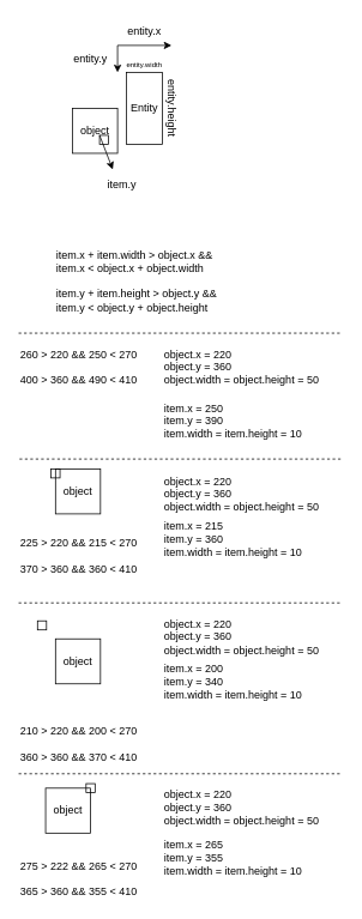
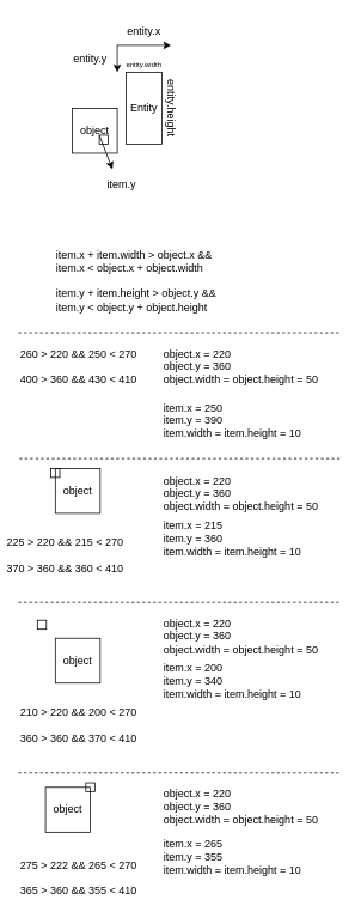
- <mxCell id="18" value="260 &amp;gt; 220 &amp;amp;&amp;amp; 250 &amp;lt; 270&lt;br&gt;&lt;br&gt;400 &amp;gt; 360 &amp;amp;&amp;amp; 490 &amp;lt; 410" style="text;html=1;strokeColor=none;fillColor=none;align=left;verticalAlign=top;whiteSpace=wrap;rounded=0;" vertex="1" parent="1"><mxGeometry x="20" y="380" width="160" height="60" as="geometry" /></mxCell>
+ <mxCell id="18" value="260 &amp;gt; 220 &amp;amp;&amp;amp; 250 &amp;lt; 270&lt;br&gt;&lt;br&gt;400 &amp;gt; 360 &amp;amp;&amp;amp; 430 &amp;lt; 410" style="text;html=1;strokeColor=none;fillColor=none;align=left;verticalAlign=top;whiteSpace=wrap;rounded=0;" vertex="1" parent="1"><mxGeometry x="20" y="380" width="160" height="60" as="geometry" /></mxCell>
- <mxCell id="24" value="225 &amp;gt; 220 &amp;amp;&amp;amp; 215 &amp;lt; 270&lt;br&gt;&lt;br&gt;370 &amp;gt; 360 &amp;amp;&amp;amp; 360 &amp;lt; 410" style="text;html=1;strokeColor=none;fillColor=none;align=left;verticalAlign=top;whiteSpace=wrap;rounded=0;" vertex="1" parent="1"><mxGeometry x="20" y="590" width="160" height="60" as="geometry" /></mxCell>
+ <mxCell id="24" value="225 &amp;gt; 220 &amp;amp;&amp;amp; 215 &amp;lt; 270&lt;br&gt;&lt;br&gt;370 &amp;gt; 360 &amp;amp;&amp;amp; 360 &amp;lt; 410" style="text;html=1;strokeColor=none;fillColor=none;align=left;verticalAlign=top;whiteSpace=wrap;rounded=0;" vertex="1" parent="1"><mxGeometry x="5" y="590" width="160" height="60" as="geometry" /></mxCell>
- <mxCell id="30" value="210 &amp;gt; 220 &amp;amp;&amp;amp; 200 &amp;lt; 270&lt;br&gt;&lt;br&gt;360 &amp;gt; 360 &amp;amp;&amp;amp; 370 &amp;lt; 410" style="text;html=1;strokeColor=none;fillColor=none;align=left;verticalAlign=top;whiteSpace=wrap;rounded=0;" vertex="1" parent="1"><mxGeometry x="20" y="799" width="160" height="61" as="geometry" /></mxCell>
+ <mxCell id="30" value="210 &amp;gt; 220 &amp;amp;&amp;amp; 200 &amp;lt; 270&lt;br&gt;&lt;br&gt;360 &amp;gt; 360 &amp;amp;&amp;amp; 370 &amp;lt; 410" style="text;html=1;strokeColor=none;fillColor=none;align=left;verticalAlign=top;whiteSpace=wrap;rounded=0;" vertex="1" parent="1"><mxGeometry x="20" y="779" width="160" height="61" as="geometry" /></mxCell>
